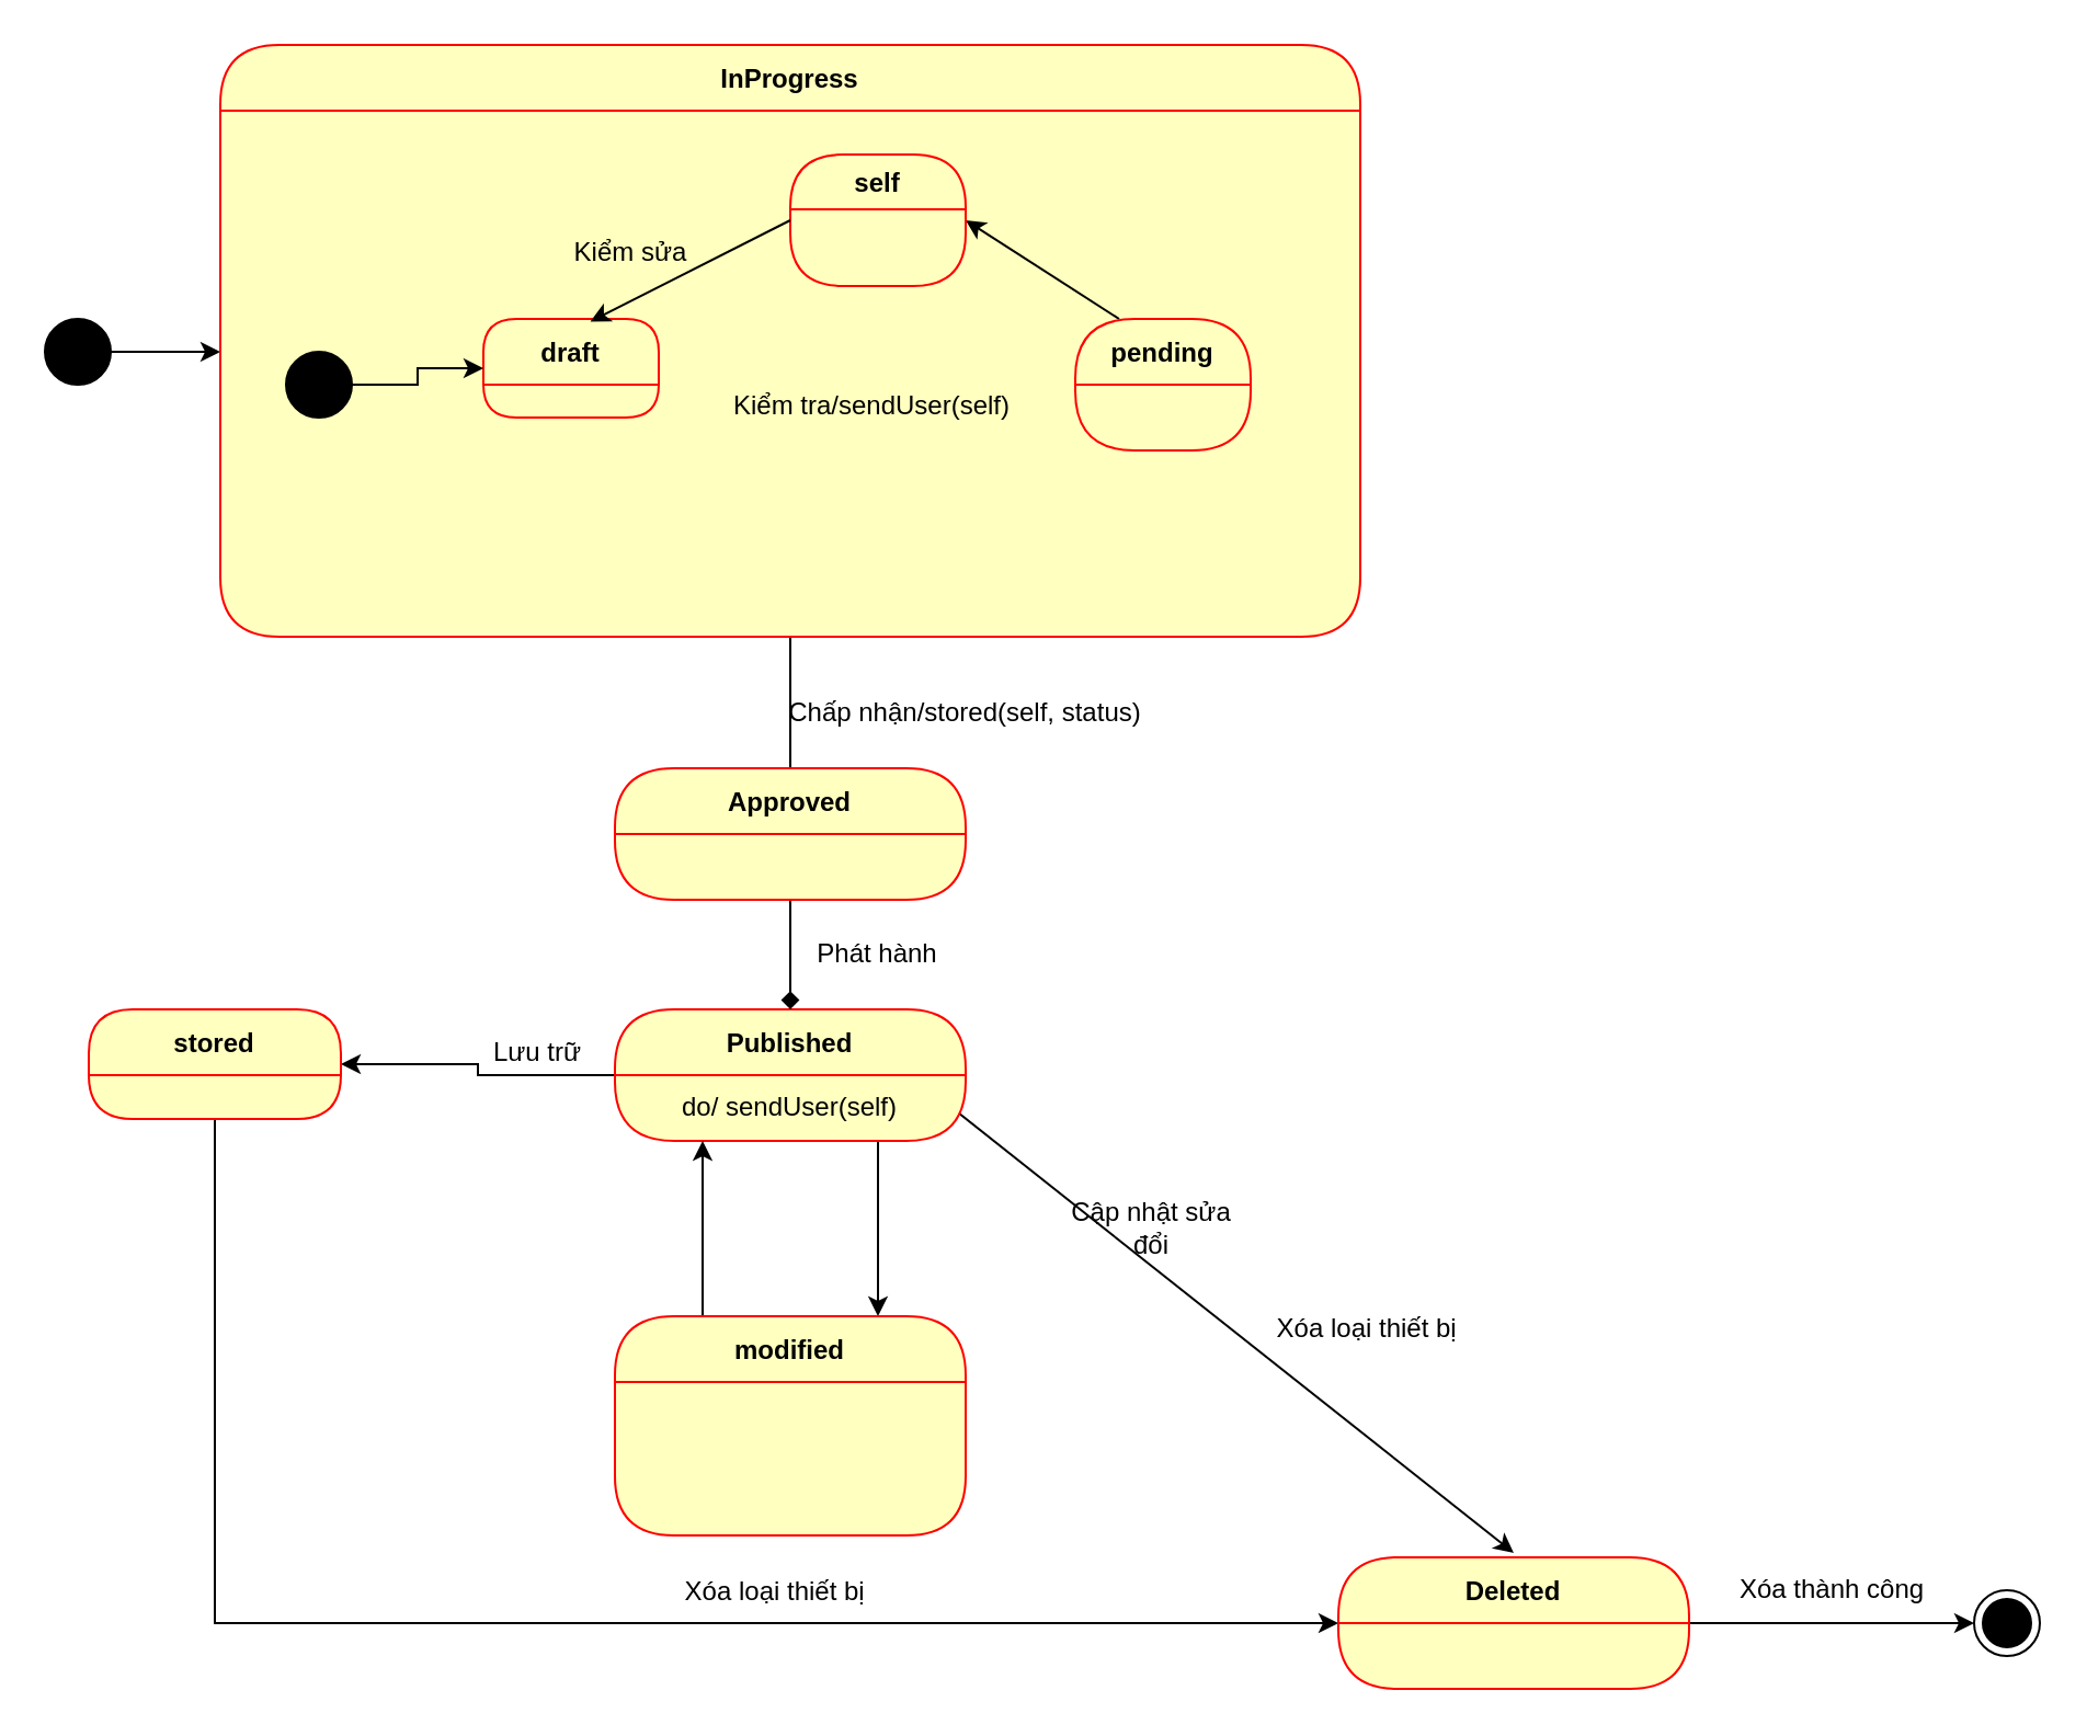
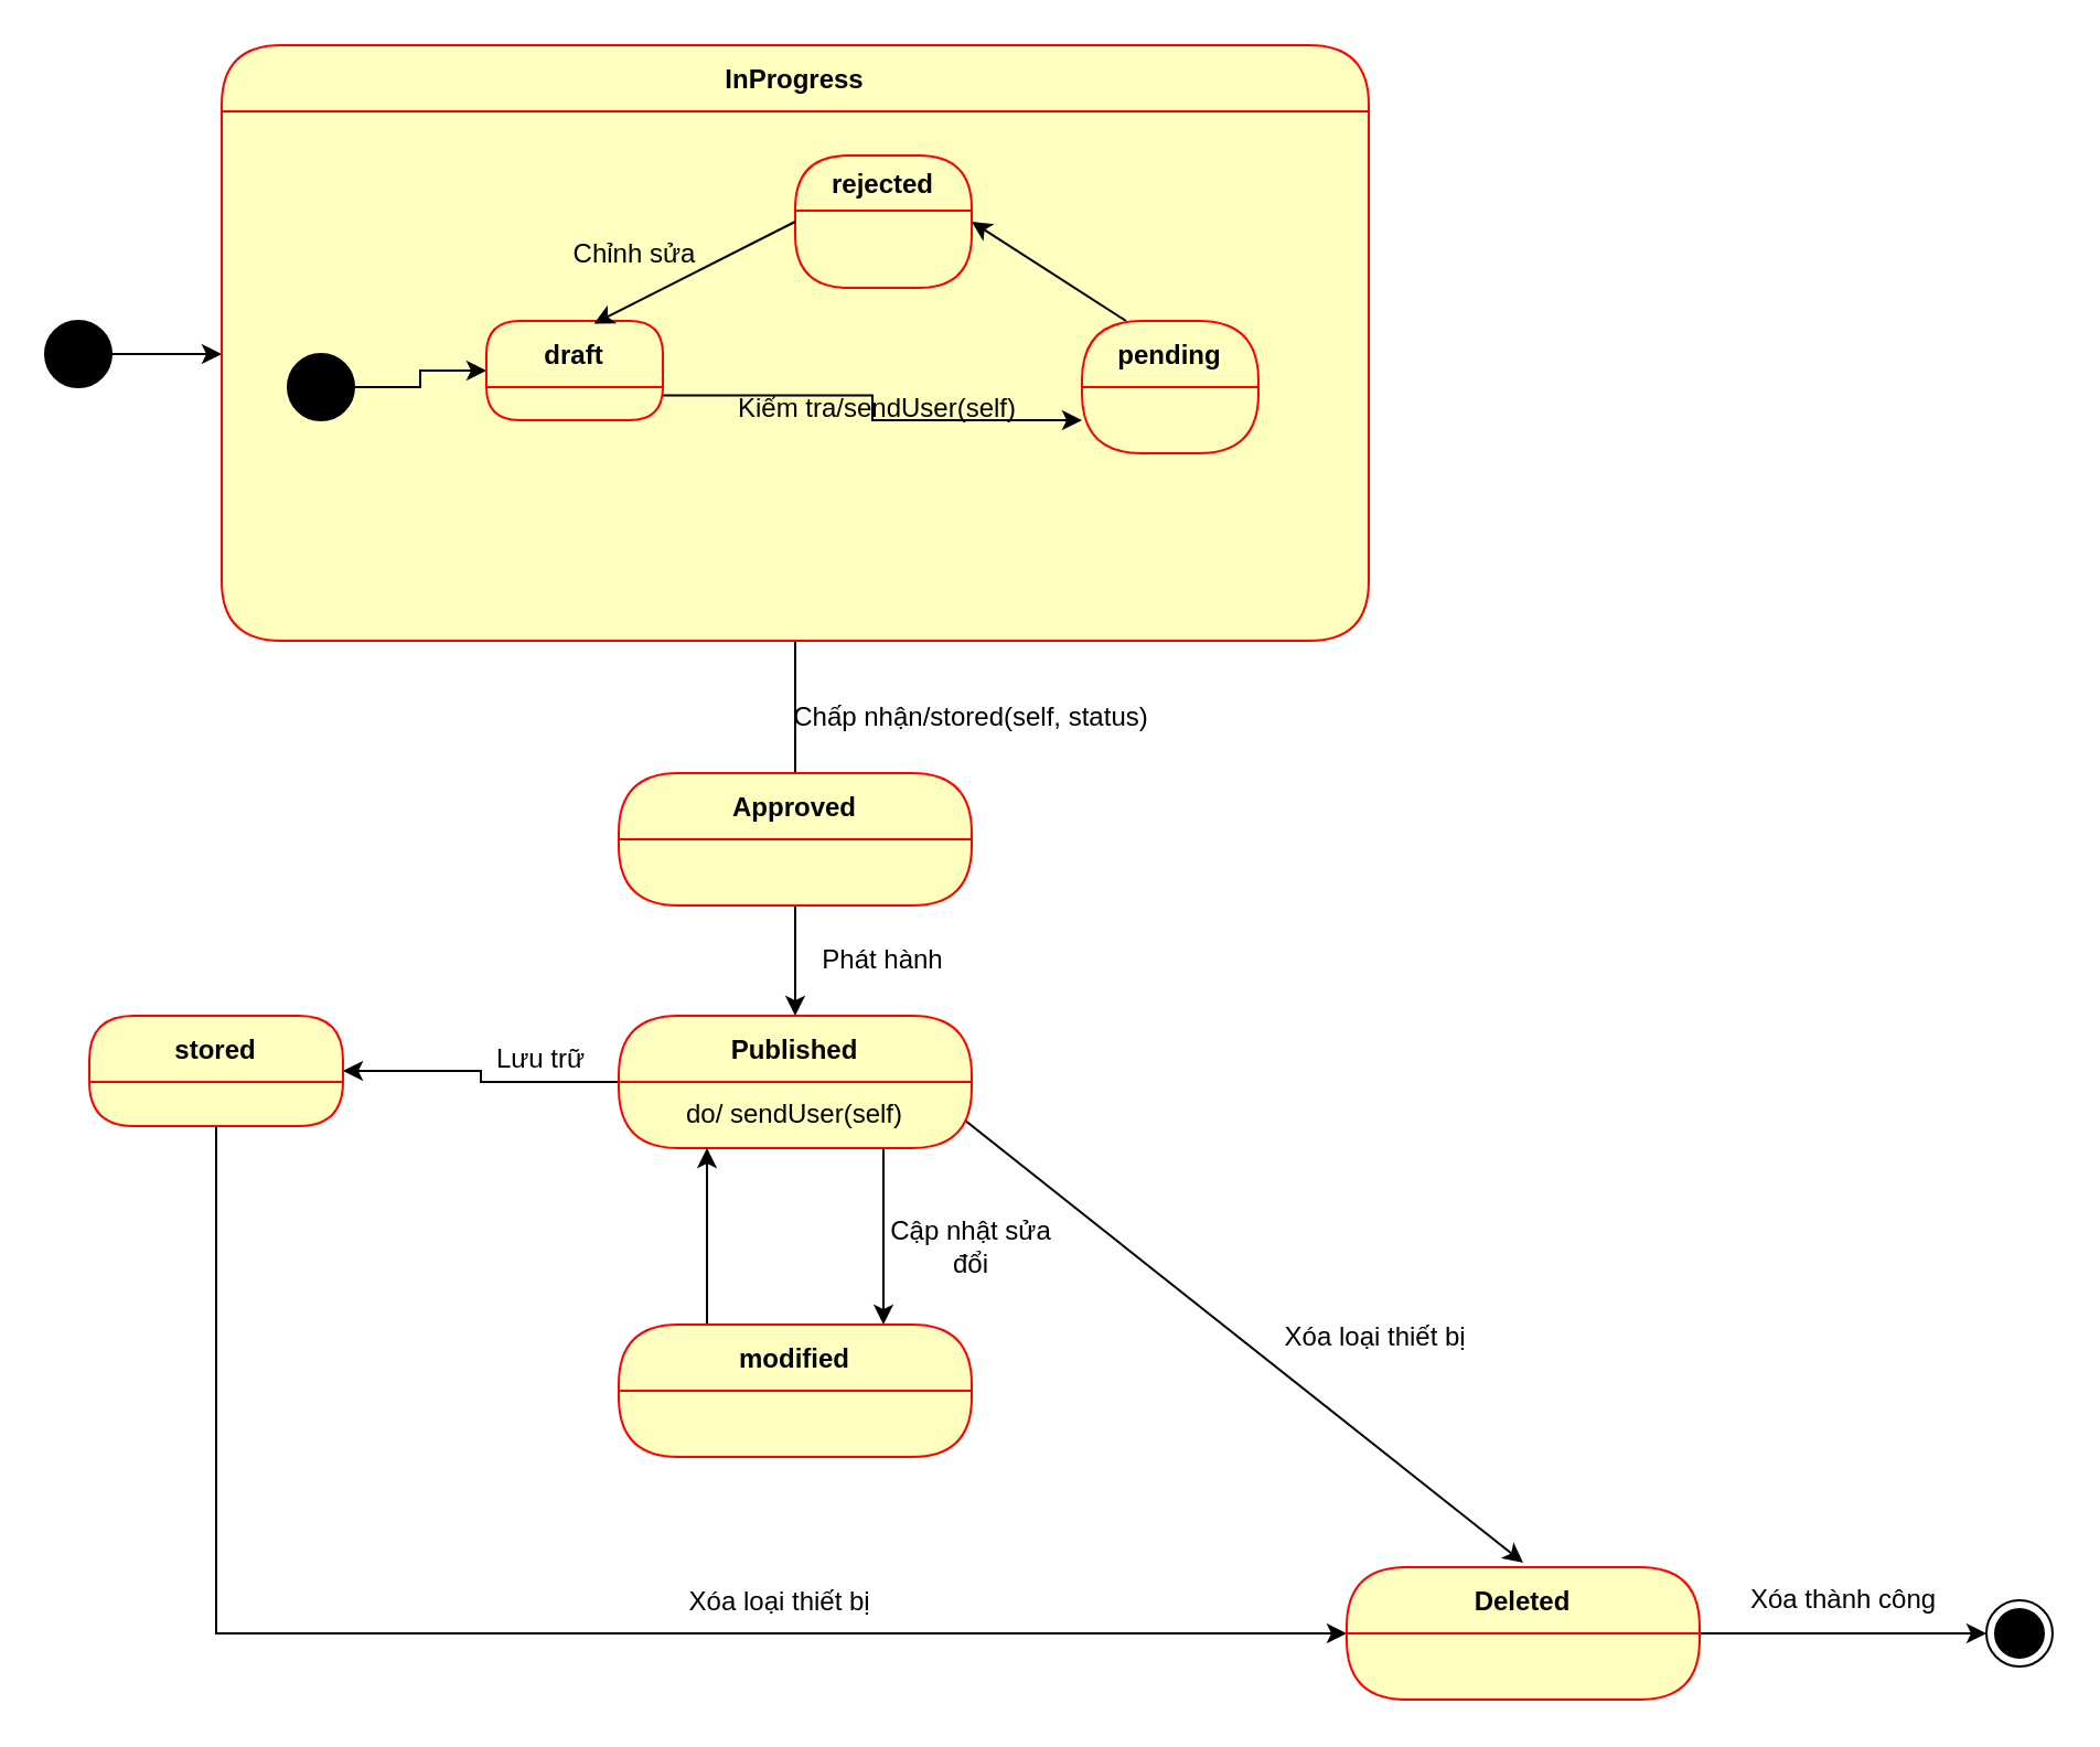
- <mxCell id="26" value="self" style="swimlane;fontStyle=1;align=center;verticalAlign=middle;childLayout=stackLayout;horizontal=1;startSize=25;horizontalStack=0;resizeParent=0;resizeLast=1;container=0;fontColor=#000000;collapsible=0;rounded=1;arcSize=32;strokeColor=#ff0000;fillColor=#ffffc0;swimlaneFillColor=#ffffc0;dropTarget=0;" vertex="1" parent="1"><mxGeometry x="360" y="70" width="80" height="60" as="geometry" /></mxCell>
+ <mxCell id="26" value="rejected" style="swimlane;fontStyle=1;align=center;verticalAlign=middle;childLayout=stackLayout;horizontal=1;startSize=25;horizontalStack=0;resizeParent=0;resizeLast=1;container=0;fontColor=#000000;collapsible=0;rounded=1;arcSize=32;strokeColor=#ff0000;fillColor=#ffffc0;swimlaneFillColor=#ffffc0;dropTarget=0;" vertex="1" parent="1"><mxGeometry x="360" y="70" width="80" height="60" as="geometry" /></mxCell>
- <mxCell id="28" value="Kiểm sửa" style="text;html=1;align=center;verticalAlign=middle;whiteSpace=wrap;rounded=0;" vertex="1" parent="1"><mxGeometry x="245" y="100" width="85" height="30" as="geometry" /></mxCell>
+ <mxCell id="28" value="Chỉnh sửa" style="text;html=1;align=center;verticalAlign=middle;whiteSpace=wrap;rounded=0;" vertex="1" parent="1"><mxGeometry x="245" y="100" width="85" height="30" as="geometry" /></mxCell>
+ <mxCell id="21" style="edgeStyle=orthogonalEdgeStyle;rounded=0;orthogonalLoop=1;jettySize=auto;html=1;exitX=1;exitY=0.75;exitDx=0;exitDy=0;entryX=0;entryY=0.75;entryDx=0;entryDy=0;" edge="1" parent="1" source="22" target="24"><mxGeometry relative="1" as="geometry" /></mxCell>
- <mxCell id="32" style="edgeStyle=orthogonalEdgeStyle;rounded=0;orthogonalLoop=1;jettySize=auto;html=1;exitX=0.5;exitY=1;exitDx=0;exitDy=0;entryX=0.5;entryY=0;entryDx=0;entryDy=0;endArrow=diamond;" edge="1" parent="1" source="33" target="9"><mxGeometry relative="1" as="geometry" /></mxCell>
+ <mxCell id="32" style="edgeStyle=orthogonalEdgeStyle;rounded=0;orthogonalLoop=1;jettySize=auto;html=1;exitX=0.5;exitY=1;exitDx=0;exitDy=0;entryX=0.5;entryY=0;entryDx=0;entryDy=0;" edge="1" parent="1" source="33" target="9"><mxGeometry relative="1" as="geometry" /></mxCell>
- <mxCell id="17" value="Cập nhật sửa đổi" style="text;html=1;align=center;verticalAlign=middle;whiteSpace=wrap;rounded=0;" vertex="1" parent="1"><mxGeometry x="485" y="545" width="80" height="30" as="geometry" /></mxCell>
+ <mxCell id="17" value="Cập nhật sửa đổi" style="text;html=1;align=center;verticalAlign=middle;whiteSpace=wrap;rounded=0;" vertex="1" parent="1"><mxGeometry x="400" y="550" width="80" height="30" as="geometry" /></mxCell>
- <mxCell id="13" value="modified" style="swimlane;fontStyle=1;align=center;verticalAlign=middle;childLayout=stackLayout;horizontal=1;startSize=30;horizontalStack=0;resizeParent=0;resizeLast=1;container=0;fontColor=#000000;collapsible=0;rounded=1;arcSize=30;strokeColor=#ff0000;fillColor=#ffffc0;swimlaneFillColor=#ffffc0;dropTarget=0;" vertex="1" parent="1"><mxGeometry x="280" y="600" width="160" height="100" as="geometry" /></mxCell>
+ <mxCell id="13" value="modified" style="swimlane;fontStyle=1;align=center;verticalAlign=middle;childLayout=stackLayout;horizontal=1;startSize=30;horizontalStack=0;resizeParent=0;resizeLast=1;container=0;fontColor=#000000;collapsible=0;rounded=1;arcSize=30;strokeColor=#ff0000;fillColor=#ffffc0;swimlaneFillColor=#ffffc0;dropTarget=0;" vertex="1" parent="1"><mxGeometry x="280" y="600" width="160" height="60" as="geometry" /></mxCell>
